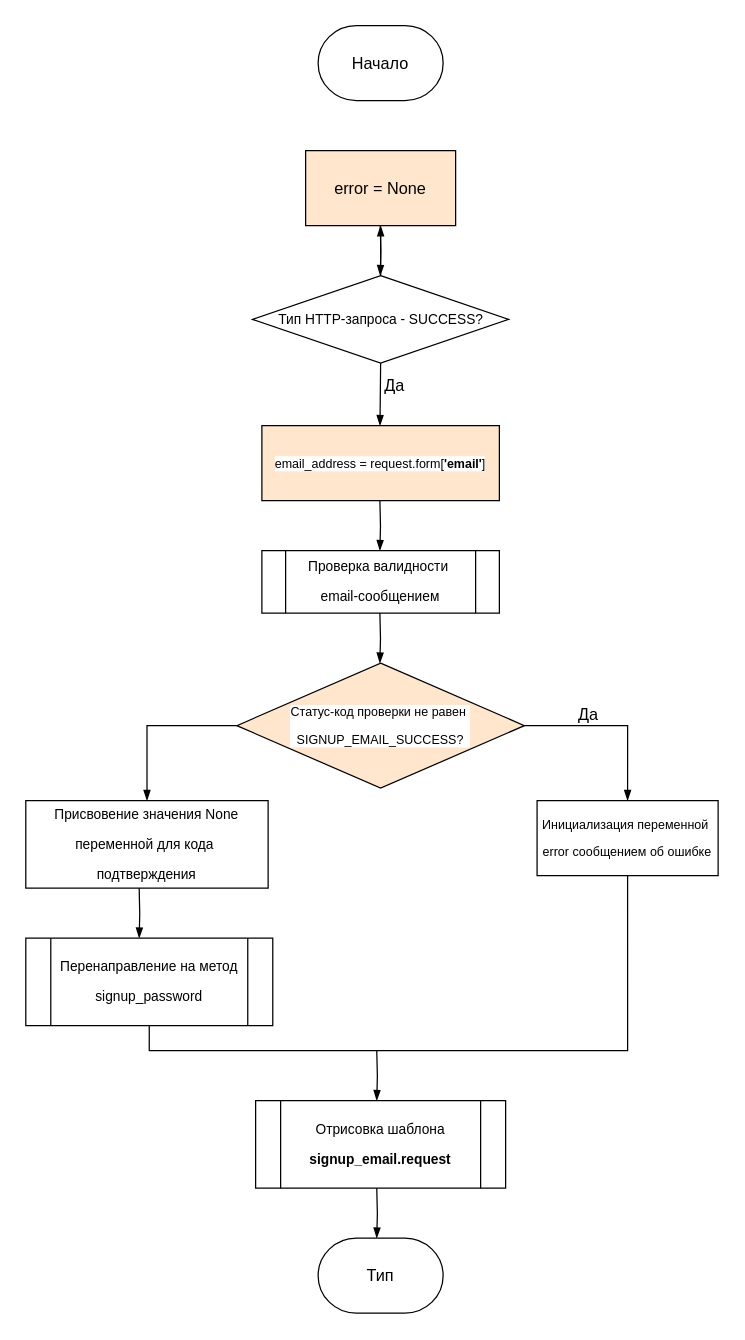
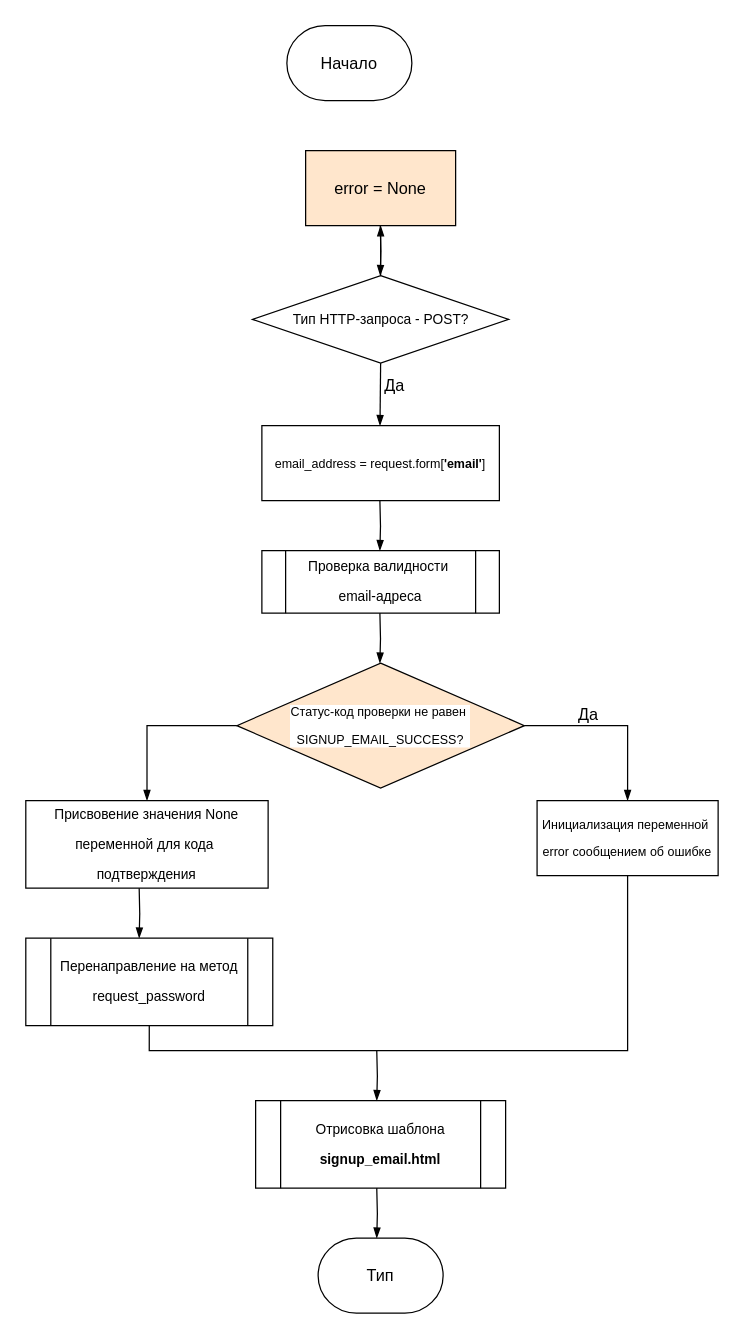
- <mxCell id="2" value="Начало" style="strokeWidth=1;html=1;shape=mxgraph.flowchart.terminator;whiteSpace=wrap;fontFamily=Helvetica;fontSize=13;" vertex="1" parent="1"><mxGeometry x="254" y="20" width="100" height="60" as="geometry" /></mxCell>
+ <mxCell id="2" value="Начало" style="strokeWidth=1;html=1;shape=mxgraph.flowchart.terminator;whiteSpace=wrap;fontFamily=Helvetica;fontSize=13;" vertex="1" parent="1"><mxGeometry x="229" y="20" width="100" height="60" as="geometry" /></mxCell>
- <mxCell id="5" value="&lt;pre style=&quot;background-color: rgb(255 , 255 , 255) ; font-size: 11px&quot;&gt;&lt;pre&gt;&lt;font face=&quot;Helvetica&quot;&gt;Тип HTTP-запроса - SUCCESS?&lt;/font&gt;&lt;/pre&gt;&lt;/pre&gt;" style="rhombus;whiteSpace=wrap;html=1;fontFamily=Helvetica;fontSize=13;strokeWidth=1;" vertex="1" parent="1"><mxGeometry x="201.5" y="220" width="205" height="70" as="geometry" /></mxCell>
+ <mxCell id="5" value="&lt;pre style=&quot;background-color: rgb(255 , 255 , 255) ; font-size: 11px&quot;&gt;&lt;pre&gt;&lt;font face=&quot;Helvetica&quot;&gt;Тип HTTP-запроса - POST?&lt;/font&gt;&lt;/pre&gt;&lt;/pre&gt;" style="rhombus;whiteSpace=wrap;html=1;fontFamily=Helvetica;fontSize=13;strokeWidth=1;" vertex="1" parent="1"><mxGeometry x="201.5" y="220" width="205" height="70" as="geometry" /></mxCell>
- <mxCell id="8" value="&lt;pre style=&quot;background-color: rgb(255 , 255 , 255) ; font-size: 10px&quot;&gt;&lt;font face=&quot;Helvetica&quot;&gt;email_address =&amp;nbsp;&lt;span style=&quot;white-space: normal&quot;&gt;request.form[&lt;/span&gt;&lt;span style=&quot;white-space: normal ; font-weight: bold&quot;&gt;'email'&lt;/span&gt;&lt;span style=&quot;white-space: normal&quot;&gt;]&lt;/span&gt;&lt;/font&gt;&lt;/pre&gt;" style="rounded=0;whiteSpace=wrap;html=1;fontFamily=Helvetica;fontSize=13;fontColor=#000000;strokeWidth=1;fillColor=#ffe6cc;" vertex="1" parent="1"><mxGeometry x="209" y="340" width="190" height="60" as="geometry" /></mxCell>
+ <mxCell id="8" value="&lt;pre style=&quot;background-color: rgb(255 , 255 , 255) ; font-size: 10px&quot;&gt;&lt;font face=&quot;Helvetica&quot;&gt;email_address =&amp;nbsp;&lt;span style=&quot;white-space: normal&quot;&gt;request.form[&lt;/span&gt;&lt;span style=&quot;white-space: normal ; font-weight: bold&quot;&gt;'email'&lt;/span&gt;&lt;span style=&quot;white-space: normal&quot;&gt;]&lt;/span&gt;&lt;/font&gt;&lt;/pre&gt;" style="rounded=0;whiteSpace=wrap;html=1;fontFamily=Helvetica;fontSize=13;fontColor=#000000;strokeWidth=1;" vertex="1" parent="1"><mxGeometry x="209" y="340" width="190" height="60" as="geometry" /></mxCell>
- <mxCell id="10" value="&lt;pre style=&quot;background-color: rgb(255 , 255 , 255)&quot;&gt;&lt;pre&gt;&lt;font face=&quot;Helvetica&quot;&gt;Проверка валидности &lt;/font&gt;&lt;br&gt;&lt;/pre&gt;&lt;pre&gt;&lt;font face=&quot;Helvetica&quot;&gt;email-сообщением&lt;/font&gt;&lt;/pre&gt;&lt;/pre&gt;" style="shape=process;whiteSpace=wrap;html=1;backgroundOutline=1;fontFamily=Helvetica;fontSize=11;fontColor=#000000;strokeWidth=1;" vertex="1" parent="1"><mxGeometry x="209" y="440" width="190" height="50" as="geometry" /></mxCell>
+ <mxCell id="10" value="&lt;pre style=&quot;background-color: rgb(255 , 255 , 255)&quot;&gt;&lt;pre&gt;&lt;font face=&quot;Helvetica&quot;&gt;Проверка валидности &lt;/font&gt;&lt;br&gt;&lt;/pre&gt;&lt;pre&gt;&lt;font face=&quot;Helvetica&quot;&gt;email-адреса&lt;/font&gt;&lt;/pre&gt;&lt;/pre&gt;" style="shape=process;whiteSpace=wrap;html=1;backgroundOutline=1;fontFamily=Helvetica;fontSize=11;fontColor=#000000;strokeWidth=1;" vertex="1" parent="1"><mxGeometry x="209" y="440" width="190" height="50" as="geometry" /></mxCell>
- <mxCell id="21" value="&lt;pre style=&quot;background-color: rgb(255 , 255 , 255) ; font-size: 11px&quot;&gt;&lt;pre&gt;&lt;pre&gt;&lt;pre&gt;&lt;pre&gt;&lt;font face=&quot;Helvetica&quot;&gt;Перенаправление на метод&lt;/font&gt;&lt;/pre&gt;&lt;pre&gt;&lt;font face=&quot;Helvetica&quot;&gt;signup_password&lt;/font&gt;&lt;/pre&gt;&lt;/pre&gt;&lt;/pre&gt;&lt;/pre&gt;&lt;/pre&gt;" style="shape=process;whiteSpace=wrap;html=1;backgroundOutline=1;fontFamily=Helvetica;fontSize=13;fontColor=#000000;strokeWidth=1;" vertex="1" parent="1"><mxGeometry x="20.14" y="750" width="197.57" height="70" as="geometry" /></mxCell>
+ <mxCell id="21" value="&lt;pre style=&quot;background-color: rgb(255 , 255 , 255) ; font-size: 11px&quot;&gt;&lt;pre&gt;&lt;pre&gt;&lt;pre&gt;&lt;pre&gt;&lt;font face=&quot;Helvetica&quot;&gt;Перенаправление на метод&lt;/font&gt;&lt;/pre&gt;&lt;pre&gt;&lt;font face=&quot;Helvetica&quot;&gt;request_password&lt;/font&gt;&lt;/pre&gt;&lt;/pre&gt;&lt;/pre&gt;&lt;/pre&gt;&lt;/pre&gt;" style="shape=process;whiteSpace=wrap;html=1;backgroundOutline=1;fontFamily=Helvetica;fontSize=13;fontColor=#000000;strokeWidth=1;" vertex="1" parent="1"><mxGeometry x="20.14" y="750" width="197.57" height="70" as="geometry" /></mxCell>
- <mxCell id="20" value="&lt;pre style=&quot;background-color: rgb(255 , 255 , 255) ; font-size: 11px&quot;&gt;&lt;pre&gt;&lt;pre&gt;&lt;pre&gt;&lt;font face=&quot;Helvetica&quot;&gt;Отрисовка шаблона&lt;/font&gt;&lt;/pre&gt;&lt;pre&gt;&lt;span style=&quot;font-weight: bold&quot;&gt;&lt;font face=&quot;Helvetica&quot;&gt;signup_email.request&lt;/font&gt;&lt;/span&gt;&lt;/pre&gt;&lt;/pre&gt;&lt;/pre&gt;&lt;/pre&gt;" style="shape=process;whiteSpace=wrap;html=1;backgroundOutline=1;fontFamily=Helvetica;fontSize=13;fontColor=#000000;strokeWidth=1;" vertex="1" parent="1"><mxGeometry x="204" y="880" width="200" height="70" as="geometry" /></mxCell>
+ <mxCell id="20" value="&lt;pre style=&quot;background-color: rgb(255 , 255 , 255) ; font-size: 11px&quot;&gt;&lt;pre&gt;&lt;pre&gt;&lt;pre&gt;&lt;font face=&quot;Helvetica&quot;&gt;Отрисовка шаблона&lt;/font&gt;&lt;/pre&gt;&lt;pre&gt;&lt;span style=&quot;font-weight: bold&quot;&gt;&lt;font face=&quot;Helvetica&quot;&gt;signup_email.html&lt;/font&gt;&lt;/span&gt;&lt;/pre&gt;&lt;/pre&gt;&lt;/pre&gt;&lt;/pre&gt;" style="shape=process;whiteSpace=wrap;html=1;backgroundOutline=1;fontFamily=Helvetica;fontSize=13;fontColor=#000000;strokeWidth=1;" vertex="1" parent="1"><mxGeometry x="204" y="880" width="200" height="70" as="geometry" /></mxCell>
